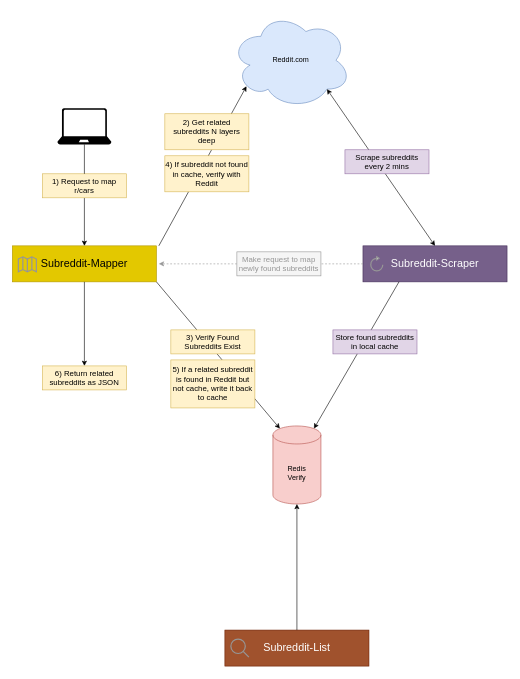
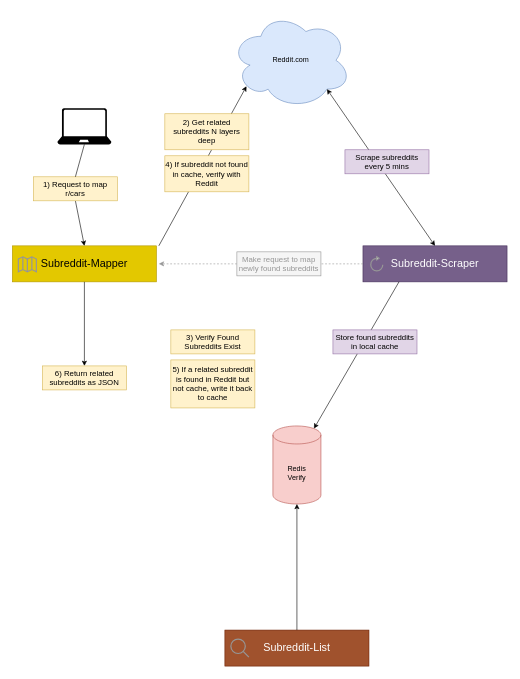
- <mxCell id="20" value="Scrape subreddits every 2 mins" style="text;html=1;strokeColor=#9673a6;fillColor=#e1d5e7;align=center;verticalAlign=middle;whiteSpace=wrap;rounded=0;fontSize=13;" vertex="1" parent="1"><mxGeometry x="574" y="249" width="140" height="40" as="geometry" /></mxCell>
+ <mxCell id="20" value="Scrape subreddits every 5 mins" style="text;html=1;strokeColor=#9673a6;fillColor=#e1d5e7;align=center;verticalAlign=middle;whiteSpace=wrap;rounded=0;fontSize=13;" vertex="1" parent="1"><mxGeometry x="574" y="249" width="140" height="40" as="geometry" /></mxCell>
- <mxCell id="16" value="1) Request to map r/cars" style="text;html=1;strokeColor=#d6b656;fillColor=#fff2cc;align=center;verticalAlign=middle;whiteSpace=wrap;rounded=0;fontSize=13;" vertex="1" parent="1"><mxGeometry x="70" y="289" width="140" height="40" as="geometry" /></mxCell>
+ <mxCell id="16" value="1) Request to map r/cars" style="text;html=1;strokeColor=#d6b656;fillColor=#fff2cc;align=center;verticalAlign=middle;whiteSpace=wrap;rounded=0;fontSize=13;" vertex="1" parent="1"><mxGeometry x="55" y="294" width="140" height="40" as="geometry" /></mxCell>
- <mxCell id="19" value="" style="endArrow=classic;html=1;rounded=0;fontSize=13;exitX=1;exitY=1;exitDx=0;exitDy=0;entryX=0.145;entryY=0;entryDx=0;entryDy=4.35;entryPerimeter=0;" edge="1" parent="1" source="11" target="3"><mxGeometry width="50" height="50" relative="1" as="geometry"><mxPoint x="274" y="429" as="sourcePoint" /><mxPoint x="324" y="379" as="targetPoint" /></mxGeometry></mxCell>
